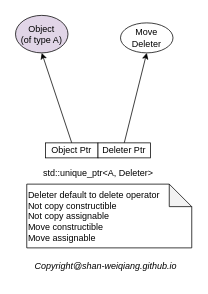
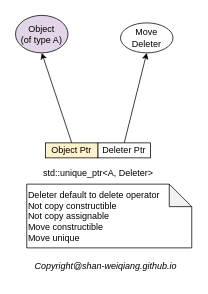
- <mxCell id="3" value="Object Ptr" style="rounded=0;whiteSpace=wrap;html=1;" vertex="1" parent="1"><mxGeometry x="60" y="190" width="70" height="20" as="geometry" /></mxCell>
+ <mxCell id="3" value="Object Ptr" style="rounded=0;whiteSpace=wrap;html=1;fillColor=#fff2cc;" vertex="1" parent="1"><mxGeometry x="60" y="190" width="70" height="20" as="geometry" /></mxCell>
- <mxCell id="9" value="Deleter default to delete operator&lt;br&gt;Not copy constructible&lt;br&gt;Not copy assignable&lt;br&gt;Move constructible&lt;br&gt;Move assignable" style="shape=note;whiteSpace=wrap;html=1;backgroundOutline=1;darkOpacity=0.05;align=left;" vertex="1" parent="1"><mxGeometry x="35" y="245" width="220" height="85" as="geometry" /></mxCell>
+ <mxCell id="9" value="Deleter default to delete operator&lt;br&gt;Not copy constructible&lt;br&gt;Not copy assignable&lt;br&gt;Move constructible&lt;br&gt;Move unique" style="shape=note;whiteSpace=wrap;html=1;backgroundOutline=1;darkOpacity=0.05;align=left;" vertex="1" parent="1"><mxGeometry x="35" y="245" width="220" height="85" as="geometry" /></mxCell>
